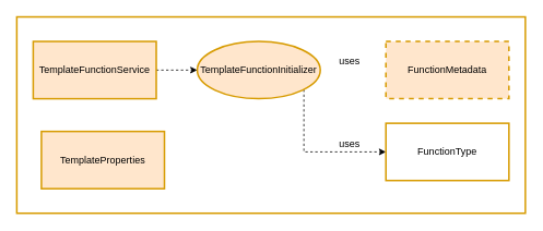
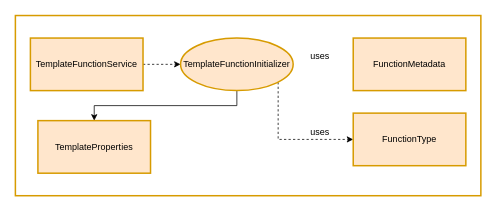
- <mxCell id="9" value="FunctionMetadata" style="rounded=0;whiteSpace=wrap;html=1;strokeWidth=2;fillColor=#ffe6cc;strokeColor=#d79b00;dashed=1;" vertex="1" parent="1"><mxGeometry x="470" y="50" width="150" height="70" as="geometry" /></mxCell>
+ <mxCell id="9" value="FunctionMetadata" style="rounded=0;whiteSpace=wrap;html=1;strokeWidth=2;fillColor=#ffe6cc;strokeColor=#d79b00;" vertex="1" parent="1"><mxGeometry x="470" y="50" width="150" height="70" as="geometry" /></mxCell>
+ <mxCell id="4" style="edgeStyle=orthogonalEdgeStyle;rounded=0;orthogonalLoop=1;jettySize=auto;html=1;entryX=0.5;entryY=0;entryDx=0;entryDy=0;" edge="1" parent="1" source="7" target="8"><mxGeometry relative="1" as="geometry"><Array as="points"><mxPoint x="315" y="140" /><mxPoint x="125" y="140" /></Array></mxGeometry></mxCell>
- <mxCell id="10" value="FunctionType" style="rounded=0;whiteSpace=wrap;html=1;strokeWidth=2;fillColor=#ffffff;strokeColor=#d79b00;" vertex="1" parent="1"><mxGeometry x="470" y="150" width="150" height="70" as="geometry" /></mxCell>
+ <mxCell id="10" value="FunctionType" style="rounded=0;whiteSpace=wrap;html=1;strokeWidth=2;fillColor=#ffe6cc;strokeColor=#d79b00;" vertex="1" parent="1"><mxGeometry x="470" y="150" width="150" height="70" as="geometry" /></mxCell>
